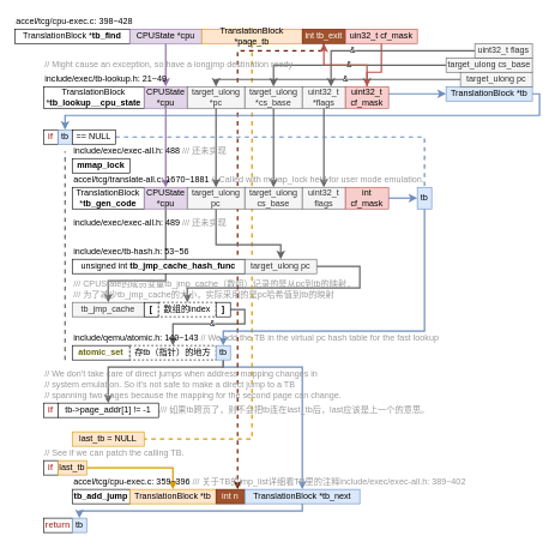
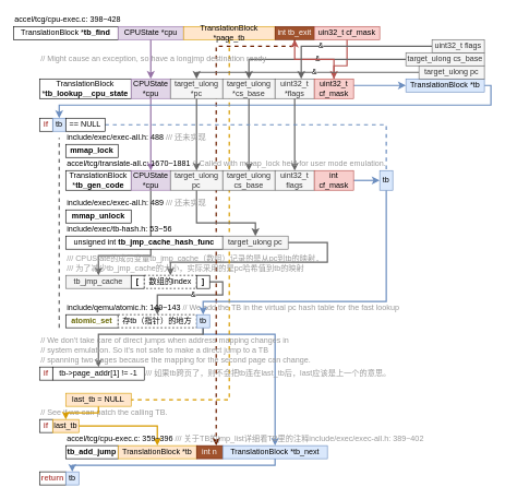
- <mxCell id="30" value="include/exec/tb-lookup.h: 21~49" style="text;html=1;resizable=0;points=[];autosize=1;align=left;verticalAlign=top;spacingTop=-4;" vertex="1" parent="1"><mxGeometry x="60" y="100" width="190" height="20" as="geometry" /></mxCell>
+ <mxCell id="52" value="&lt;b&gt;mmap_unlock&lt;/b&gt;" style="rounded=0;whiteSpace=wrap;html=1;" vertex="1" parent="1"><mxGeometry x="100" y="320" width="100" height="20" as="geometry" /></mxCell>
+ <mxCell id="77" style="edgeStyle=orthogonalEdgeStyle;rounded=0;orthogonalLoop=1;jettySize=auto;html=1;endArrow=classic;endFill=1;strokeWidth=2;fillColor=#ffe6cc;strokeColor=#d79b00;" edge="1" parent="1" source="78" target="81"><mxGeometry relative="1" as="geometry"><Array as="points"><mxPoint x="150" y="630" /><mxPoint x="100" y="630" /></Array></mxGeometry></mxCell>
